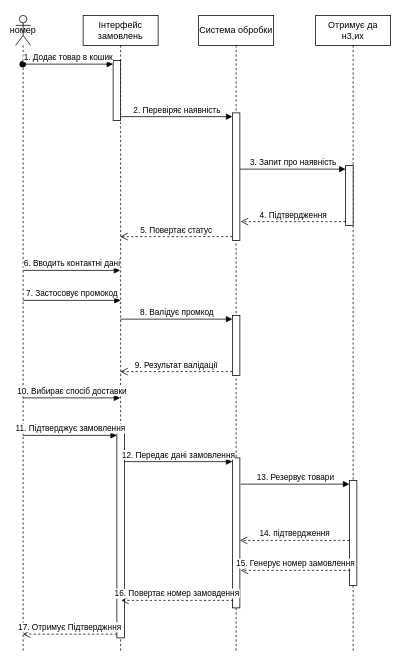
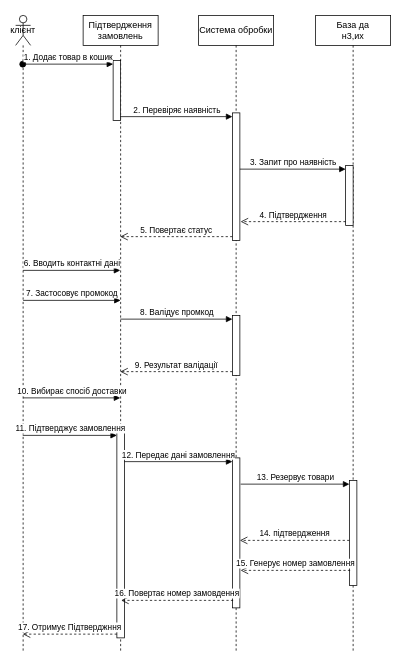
- <mxCell id="2" value="номер" style="shape=umlLifeline;perimeter=lifelinePerimeter;whiteSpace=wrap;html=1;container=1;dropTarget=0;collapsible=0;recursiveResize=0;outlineConnect=0;portConstraint=eastwest;newEdgeStyle={&quot;curved&quot;:0,&quot;rounded&quot;:0};participant=umlActor;" parent="1" vertex="1"><mxGeometry x="20" y="20" width="20" height="850" as="geometry" /></mxCell>
+ <mxCell id="2" value="клієнт" style="shape=umlLifeline;perimeter=lifelinePerimeter;whiteSpace=wrap;html=1;container=1;dropTarget=0;collapsible=0;recursiveResize=0;outlineConnect=0;portConstraint=eastwest;newEdgeStyle={&quot;curved&quot;:0,&quot;rounded&quot;:0};participant=umlActor;" parent="1" vertex="1"><mxGeometry x="20" y="20" width="20" height="850" as="geometry" /></mxCell>
- <mxCell id="3" value="Інтерфейс замовлень" style="shape=umlLifeline;perimeter=lifelinePerimeter;whiteSpace=wrap;html=1;container=1;dropTarget=0;collapsible=0;recursiveResize=0;outlineConnect=0;portConstraint=eastwest;newEdgeStyle={&quot;curved&quot;:0,&quot;rounded&quot;:0};" parent="1" vertex="1"><mxGeometry x="110" y="20" width="100" height="850" as="geometry" /></mxCell>
+ <mxCell id="3" value="Підтвердження замовлень" style="shape=umlLifeline;perimeter=lifelinePerimeter;whiteSpace=wrap;html=1;container=1;dropTarget=0;collapsible=0;recursiveResize=0;outlineConnect=0;portConstraint=eastwest;newEdgeStyle={&quot;curved&quot;:0,&quot;rounded&quot;:0};" parent="1" vertex="1"><mxGeometry x="110" y="20" width="100" height="850" as="geometry" /></mxCell>
- <mxCell id="10" value="Отримує да&lt;div&gt;н3,их&lt;/div&gt;" style="shape=umlLifeline;perimeter=lifelinePerimeter;whiteSpace=wrap;html=1;container=1;dropTarget=0;collapsible=0;recursiveResize=0;outlineConnect=0;portConstraint=eastwest;newEdgeStyle={&quot;curved&quot;:0,&quot;rounded&quot;:0};" parent="1" vertex="1"><mxGeometry x="420" y="20" width="100" height="850" as="geometry" /></mxCell>
+ <mxCell id="10" value="База да&lt;div&gt;н3,их&lt;/div&gt;" style="shape=umlLifeline;perimeter=lifelinePerimeter;whiteSpace=wrap;html=1;container=1;dropTarget=0;collapsible=0;recursiveResize=0;outlineConnect=0;portConstraint=eastwest;newEdgeStyle={&quot;curved&quot;:0,&quot;rounded&quot;:0};" parent="1" vertex="1"><mxGeometry x="420" y="20" width="100" height="850" as="geometry" /></mxCell>
